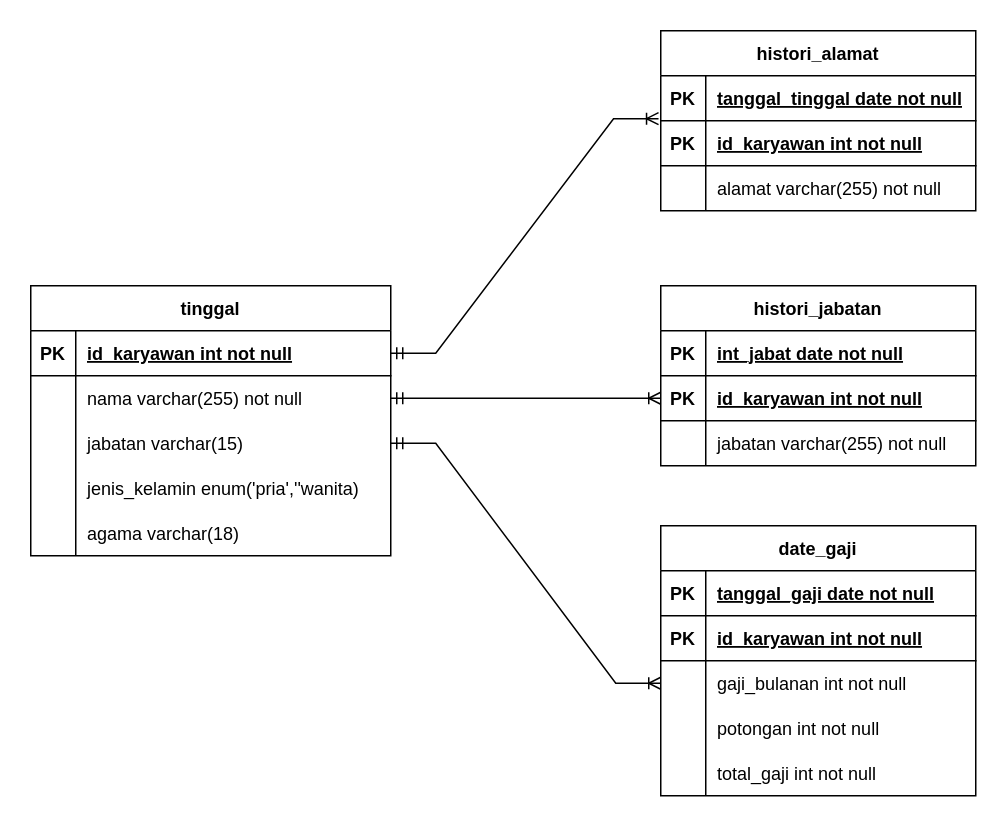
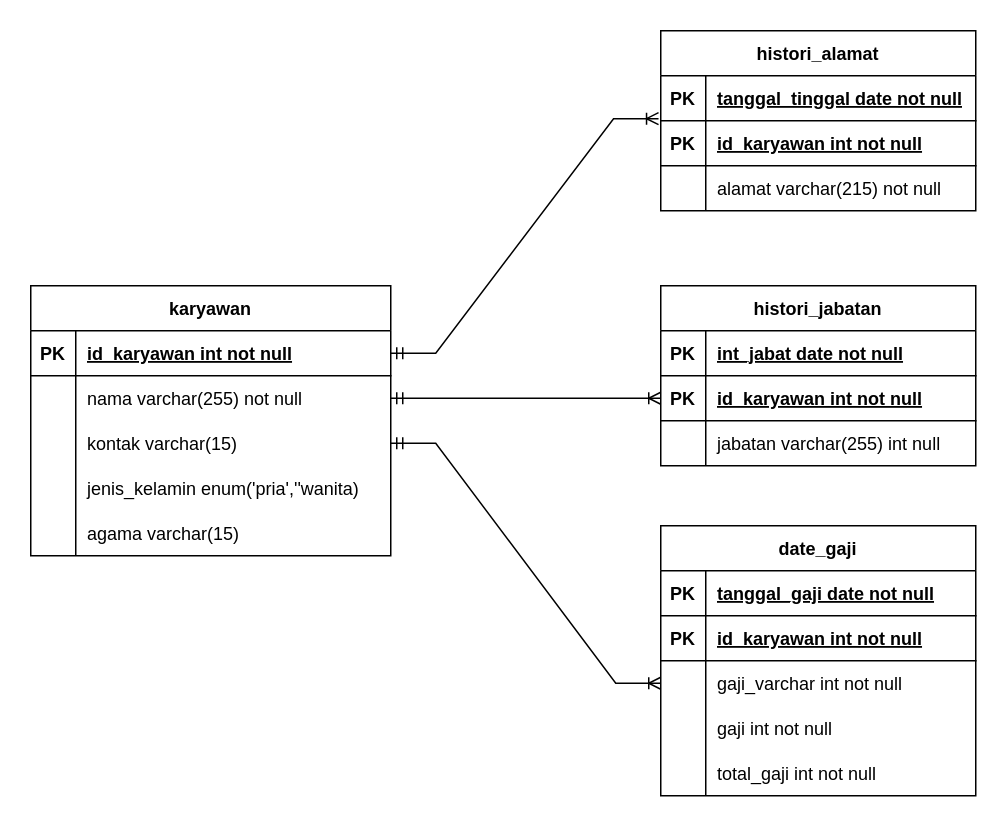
- <mxCell id="43" value="alamat varchar(255) not null" style="shape=partialRectangle;connectable=0;fillColor=none;top=0;left=0;bottom=0;right=0;align=left;spacingLeft=6;overflow=hidden;" vertex="1" parent="41"><mxGeometry x="30" width="180" height="30" as="geometry"><mxRectangle width="180" height="30" as="alternateBounds" /></mxGeometry></mxCell>
+ <mxCell id="43" value="alamat varchar(215) not null" style="shape=partialRectangle;connectable=0;fillColor=none;top=0;left=0;bottom=0;right=0;align=left;spacingLeft=6;overflow=hidden;" vertex="1" parent="41"><mxGeometry x="30" width="180" height="30" as="geometry"><mxRectangle width="180" height="30" as="alternateBounds" /></mxGeometry></mxCell>
- <mxCell id="2" value="tinggal" style="shape=table;startSize=30;container=1;collapsible=1;childLayout=tableLayout;fixedRows=1;rowLines=0;fontStyle=1;align=center;resizeLast=1;" vertex="1" parent="1"><mxGeometry x="20" y="190" width="240" height="180" as="geometry" /></mxCell>
+ <mxCell id="2" value="karyawan" style="shape=table;startSize=30;container=1;collapsible=1;childLayout=tableLayout;fixedRows=1;rowLines=0;fontStyle=1;align=center;resizeLast=1;" vertex="1" parent="1"><mxGeometry x="20" y="190" width="240" height="180" as="geometry" /></mxCell>
- <mxCell id="11" value="jabatan varchar(15)" style="shape=partialRectangle;connectable=0;fillColor=none;top=0;left=0;bottom=0;right=0;align=left;spacingLeft=6;overflow=hidden;" vertex="1" parent="9"><mxGeometry x="30" width="210" height="30" as="geometry"><mxRectangle width="210" height="30" as="alternateBounds" /></mxGeometry></mxCell>
+ <mxCell id="11" value="kontak varchar(15)" style="shape=partialRectangle;connectable=0;fillColor=none;top=0;left=0;bottom=0;right=0;align=left;spacingLeft=6;overflow=hidden;" vertex="1" parent="9"><mxGeometry x="30" width="210" height="30" as="geometry"><mxRectangle width="210" height="30" as="alternateBounds" /></mxGeometry></mxCell>
- <mxCell id="53" value="jabatan varchar(255) not null" style="shape=partialRectangle;connectable=0;fillColor=none;top=0;left=0;bottom=0;right=0;align=left;spacingLeft=6;overflow=hidden;" vertex="1" parent="51"><mxGeometry x="30" width="180" height="30" as="geometry"><mxRectangle width="180" height="30" as="alternateBounds" /></mxGeometry></mxCell>
+ <mxCell id="53" value="jabatan varchar(255) int null" style="shape=partialRectangle;connectable=0;fillColor=none;top=0;left=0;bottom=0;right=0;align=left;spacingLeft=6;overflow=hidden;" vertex="1" parent="51"><mxGeometry x="30" width="180" height="30" as="geometry"><mxRectangle width="180" height="30" as="alternateBounds" /></mxGeometry></mxCell>
- <mxCell id="17" value="agama varchar(18)" style="shape=partialRectangle;connectable=0;fillColor=none;top=0;left=0;bottom=0;right=0;align=left;spacingLeft=6;overflow=hidden;" vertex="1" parent="15"><mxGeometry x="30" width="210" height="30" as="geometry"><mxRectangle width="210" height="30" as="alternateBounds" /></mxGeometry></mxCell>
+ <mxCell id="17" value="agama varchar(15)" style="shape=partialRectangle;connectable=0;fillColor=none;top=0;left=0;bottom=0;right=0;align=left;spacingLeft=6;overflow=hidden;" vertex="1" parent="15"><mxGeometry x="30" width="210" height="30" as="geometry"><mxRectangle width="210" height="30" as="alternateBounds" /></mxGeometry></mxCell>
- <mxCell id="27" value="gaji_bulanan int not null" style="shape=partialRectangle;connectable=0;fillColor=none;top=0;left=0;bottom=0;right=0;align=left;spacingLeft=6;overflow=hidden;" vertex="1" parent="25"><mxGeometry x="30" width="180" height="30" as="geometry"><mxRectangle width="180" height="30" as="alternateBounds" /></mxGeometry></mxCell>
+ <mxCell id="27" value="gaji_varchar int not null" style="shape=partialRectangle;connectable=0;fillColor=none;top=0;left=0;bottom=0;right=0;align=left;spacingLeft=6;overflow=hidden;" vertex="1" parent="25"><mxGeometry x="30" width="180" height="30" as="geometry"><mxRectangle width="180" height="30" as="alternateBounds" /></mxGeometry></mxCell>
- <mxCell id="30" value="potongan int not null" style="shape=partialRectangle;connectable=0;fillColor=none;top=0;left=0;bottom=0;right=0;align=left;spacingLeft=6;overflow=hidden;" vertex="1" parent="28"><mxGeometry x="30" width="180" height="30" as="geometry"><mxRectangle width="180" height="30" as="alternateBounds" /></mxGeometry></mxCell>
+ <mxCell id="30" value="gaji int not null" style="shape=partialRectangle;connectable=0;fillColor=none;top=0;left=0;bottom=0;right=0;align=left;spacingLeft=6;overflow=hidden;" vertex="1" parent="28"><mxGeometry x="30" width="180" height="30" as="geometry"><mxRectangle width="180" height="30" as="alternateBounds" /></mxGeometry></mxCell>
